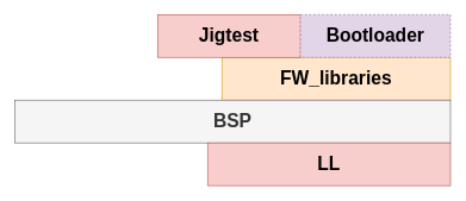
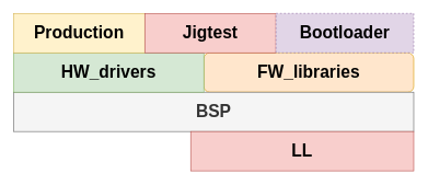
+ <mxCell id="5" value="Production" style="rounded=0;whiteSpace=wrap;html=1;fontSize=26;fontStyle=1;fillColor=#fff2cc;strokeColor=#d6b656;" vertex="1" parent="1"><mxGeometry x="20" y="20" width="200" height="60" as="geometry" /></mxCell>
+ <mxCell id="4" value="HW_drivers" style="rounded=0;whiteSpace=wrap;html=1;fontSize=26;fontStyle=1;fillColor=#d5e8d4;strokeColor=#82b366;" vertex="1" parent="1"><mxGeometry x="20" y="80" width="290" height="60" as="geometry" /></mxCell>
- <mxCell id="2" value="FW_libraries" style="rounded=0;whiteSpace=wrap;html=1;fontSize=26;fontStyle=1;fillColor=#ffe6cc;strokeColor=#d79b00;" vertex="1" parent="1"><mxGeometry x="310" y="80" width="320" height="60" as="geometry" /></mxCell>
+ <mxCell id="2" value="FW_libraries" style="whiteSpace=wrap;html=1;fontSize=26;fontStyle=1;fillColor=#ffe6cc;strokeColor=#d79b00;rounded=1;" vertex="1" parent="1"><mxGeometry x="310" y="80" width="320" height="60" as="geometry" /></mxCell>
